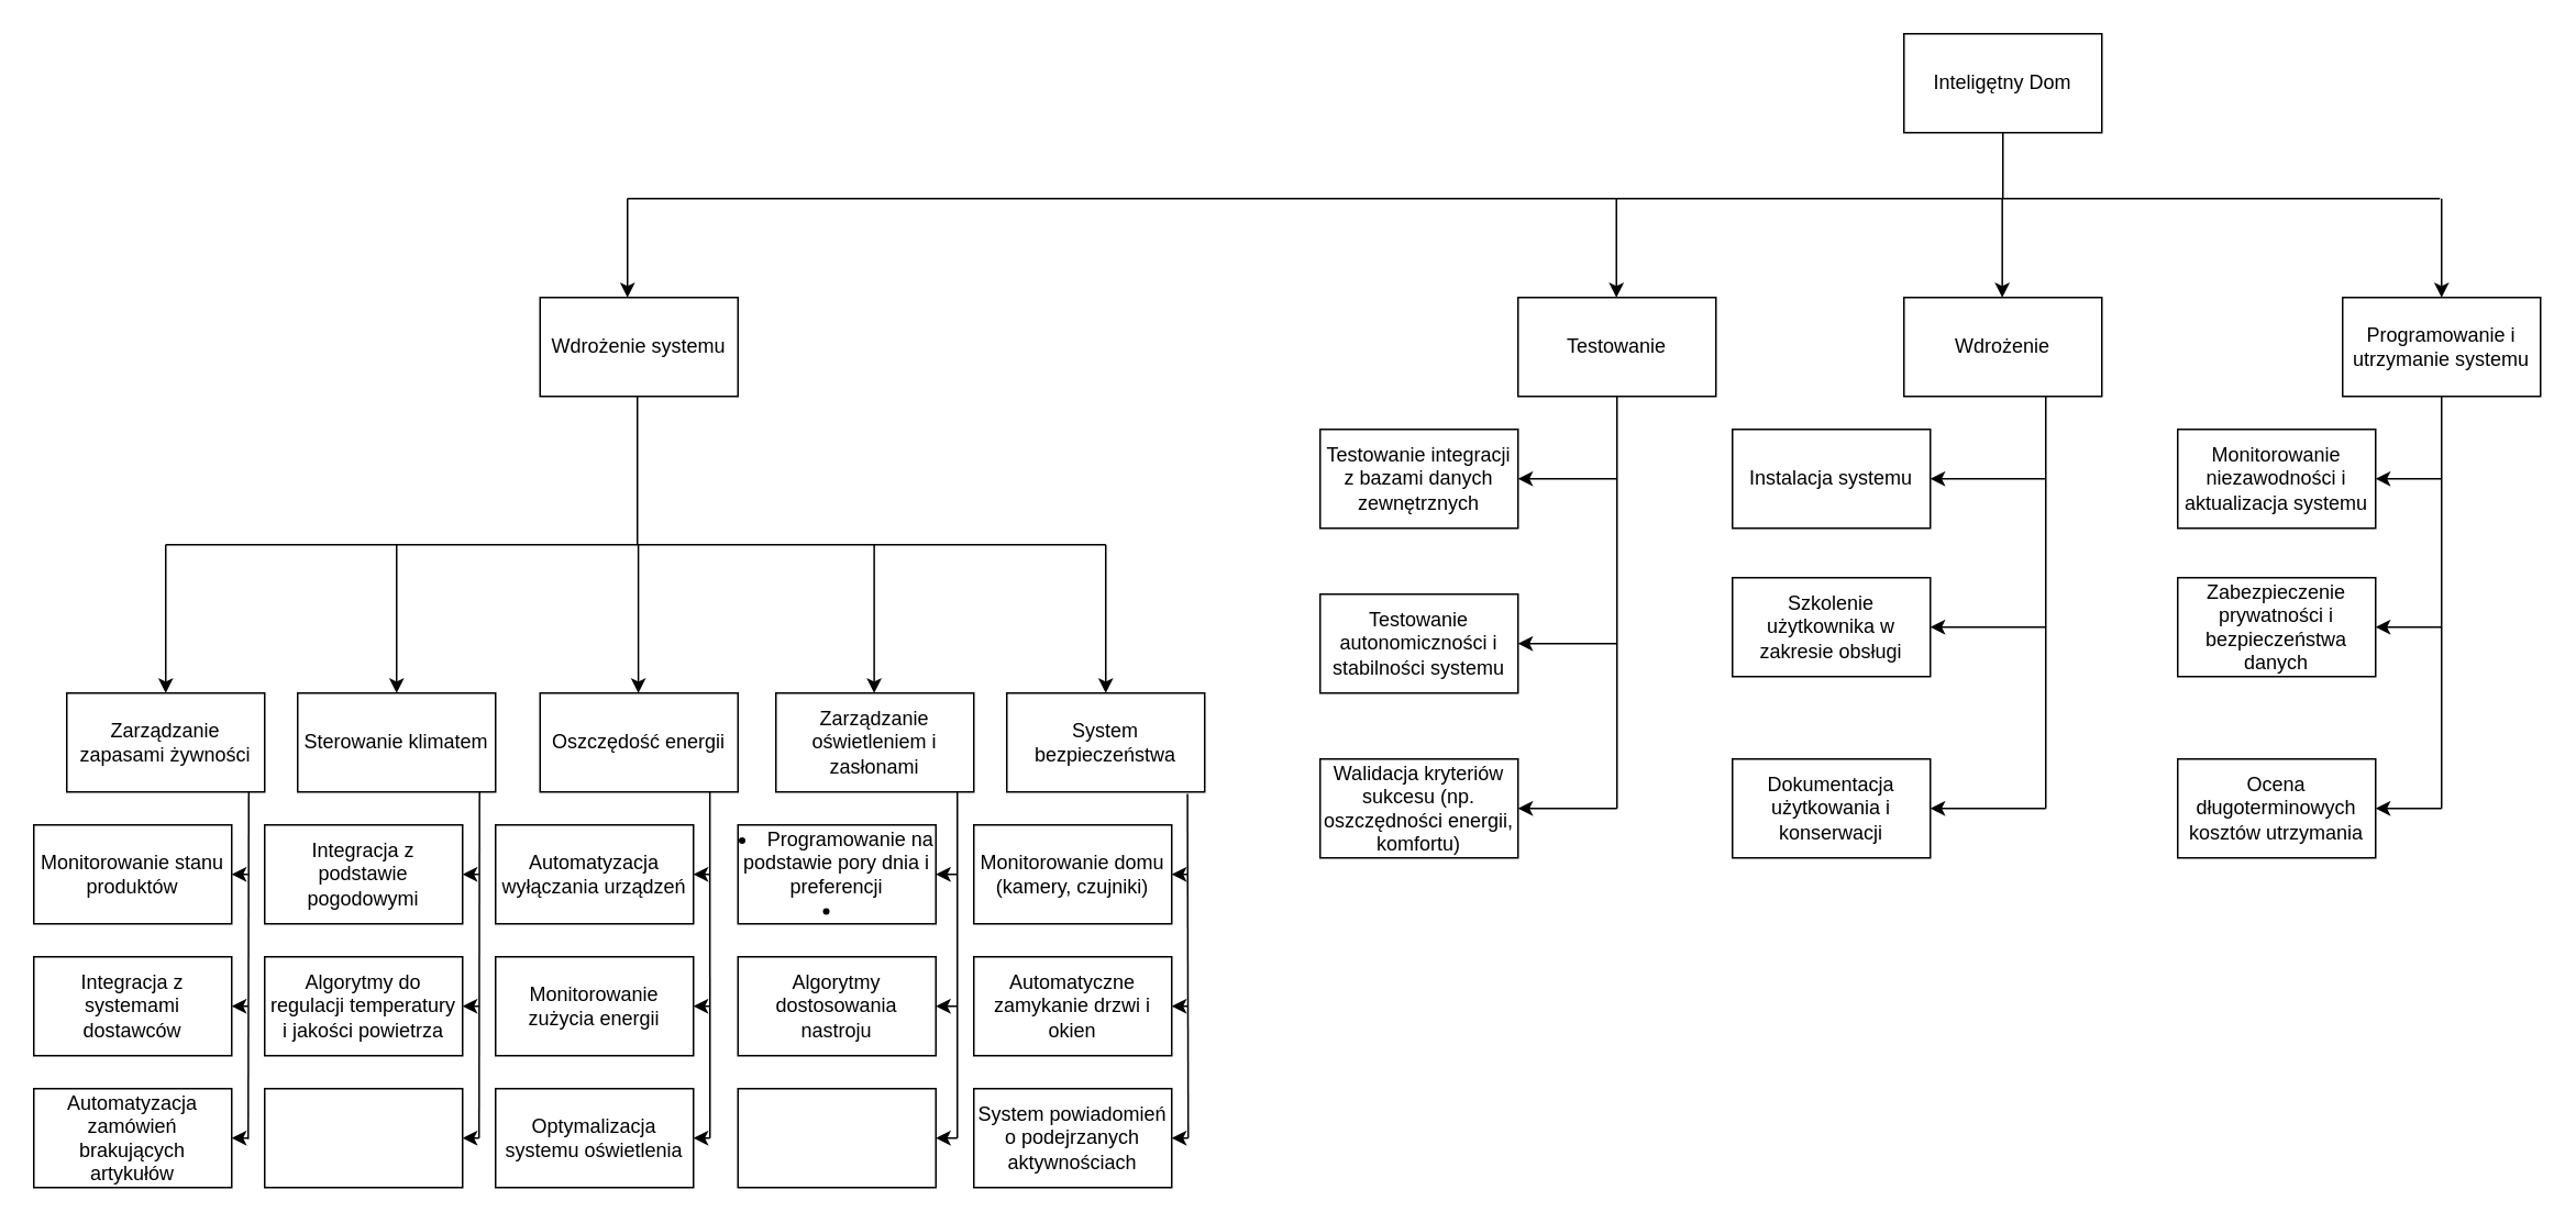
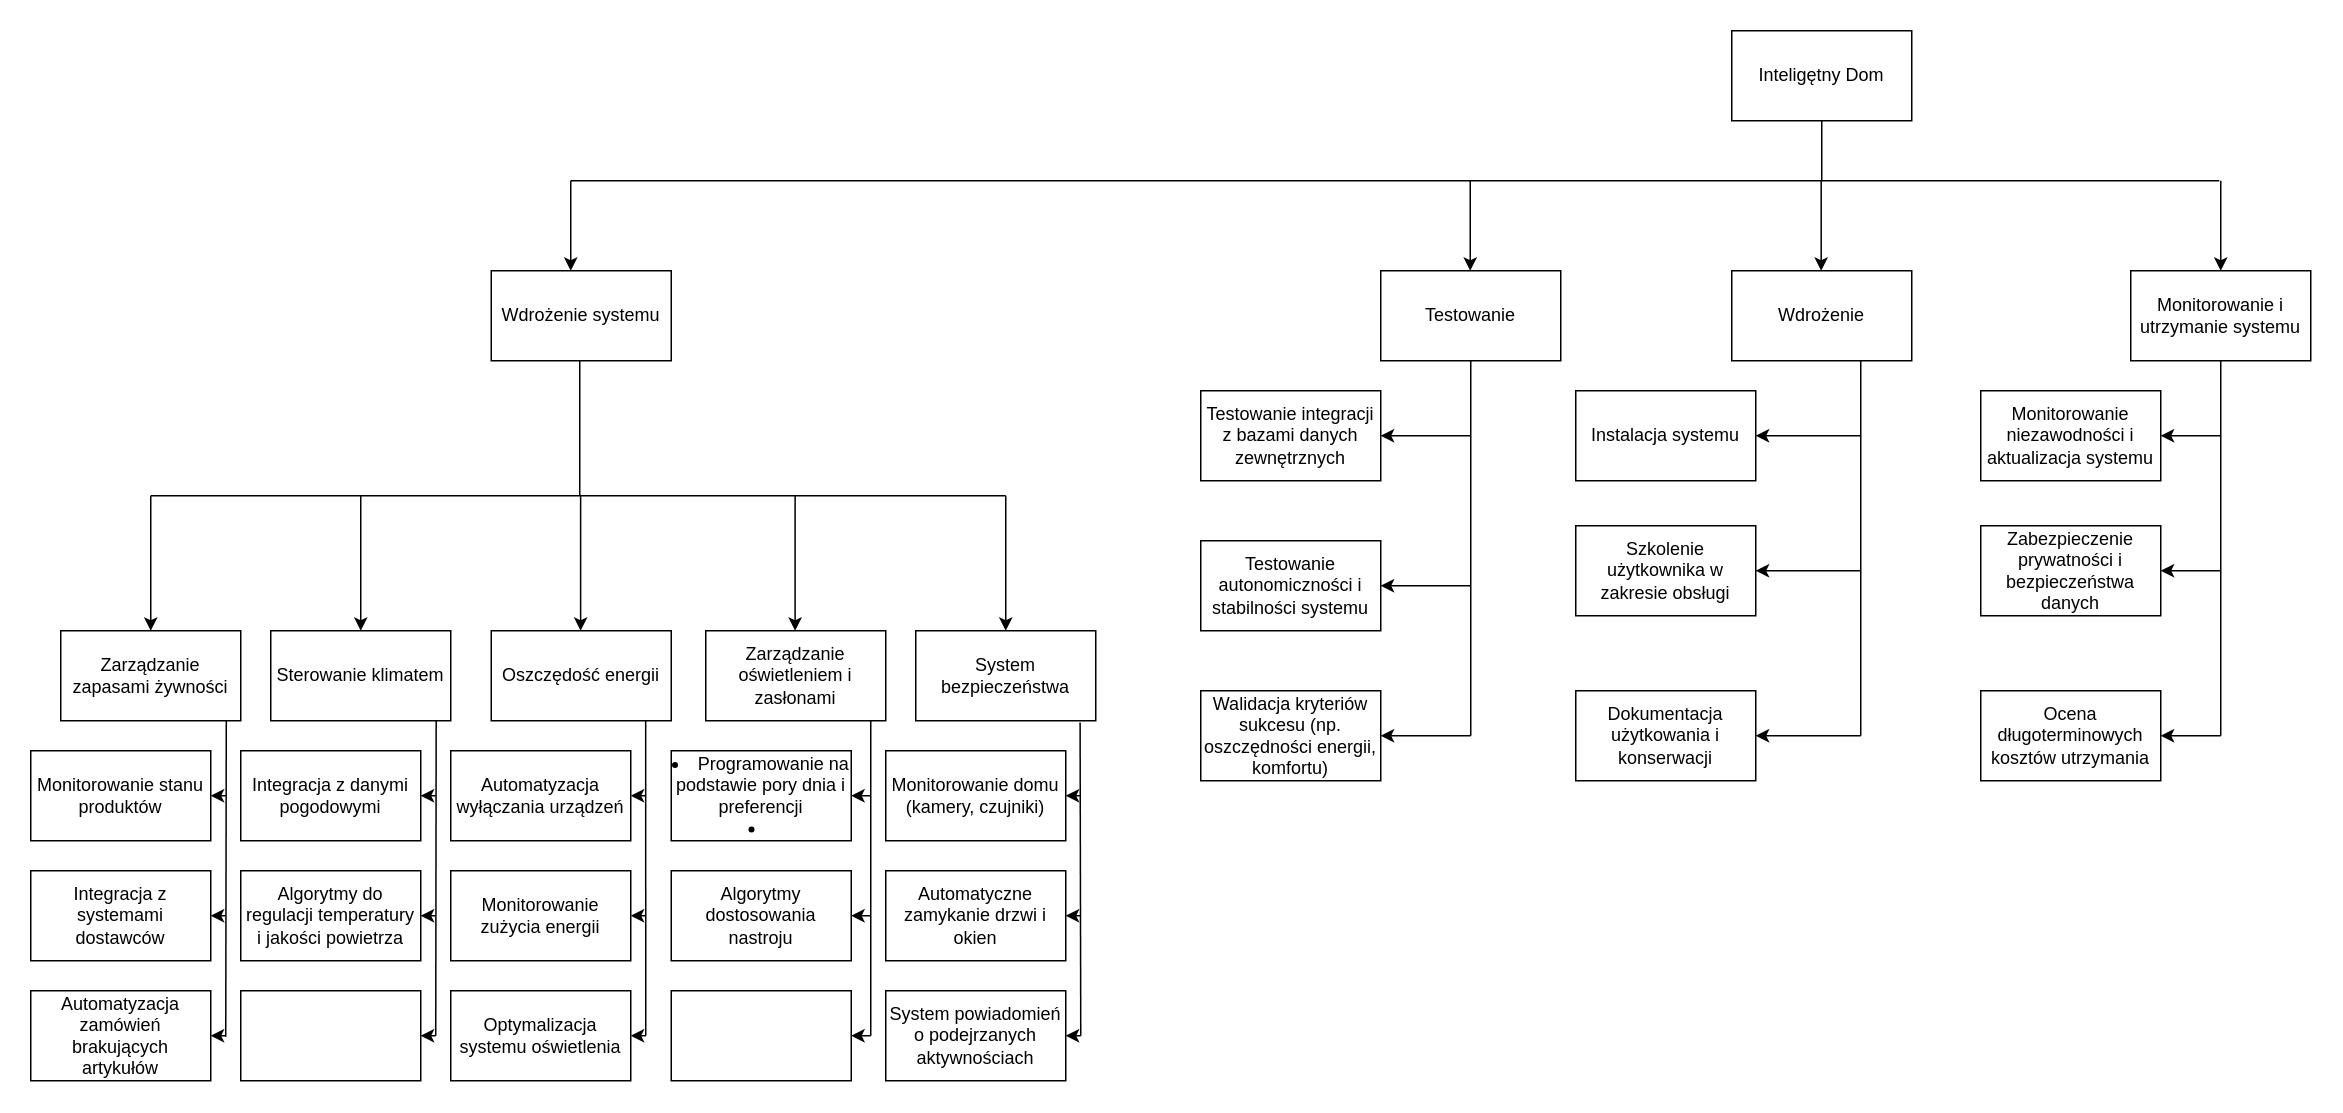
- <mxCell id="12" value="Programowanie i utrzymanie systemu" style="rounded=0;whiteSpace=wrap;html=1;" vertex="1" parent="1"><mxGeometry x="1420" y="180" width="120" height="60" as="geometry" /></mxCell>
+ <mxCell id="12" value="Monitorowanie i utrzymanie systemu" style="rounded=0;whiteSpace=wrap;html=1;" vertex="1" parent="1"><mxGeometry x="1420" y="180" width="120" height="60" as="geometry" /></mxCell>
- <mxCell id="47" value="Integracja z podstawie pogodowymi" style="rounded=0;whiteSpace=wrap;html=1;" vertex="1" parent="1"><mxGeometry x="160" y="500" width="120" height="60" as="geometry" /></mxCell>
+ <mxCell id="47" value="Integracja z danymi pogodowymi" style="rounded=0;whiteSpace=wrap;html=1;" vertex="1" parent="1"><mxGeometry x="160" y="500" width="120" height="60" as="geometry" /></mxCell>
